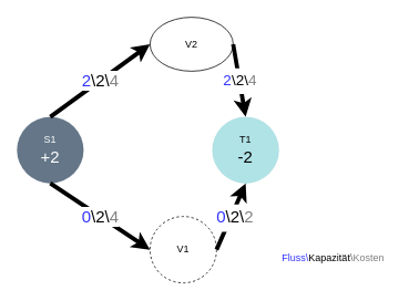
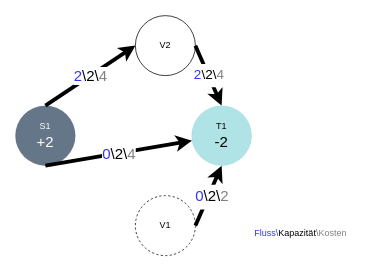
- <mxCell id="2" value="V2" style="ellipse;whiteSpace=wrap;html=1;aspect=fixed;" vertex="1" parent="1"><mxGeometry x="180" y="20" width="100" height="65" as="geometry" /></mxCell>
+ <mxCell id="2" value="V2" style="ellipse;whiteSpace=wrap;html=1;aspect=fixed;" vertex="1" parent="1"><mxGeometry x="180" y="20" width="80" height="80" as="geometry" /></mxCell>
- <mxCell id="7" value="&lt;font color=&quot;#3333ff&quot;&gt;0&lt;/font&gt;\2\&lt;font color=&quot;#808080&quot;&gt;4&lt;/font&gt;" style="endArrow=classic;html=1;rounded=0;sketch=0;fontSize=20;strokeColor=default;strokeWidth=5;jumpStyle=none;entryX=0;entryY=0.5;entryDx=0;entryDy=0;exitX=0.5;exitY=1;exitDx=0;exitDy=0;" edge="1" parent="1" source="5" target="8"><mxGeometry width="50" height="50" relative="1" as="geometry"><mxPoint x="130" y="420" as="sourcePoint" /><mxPoint x="180" y="370" as="targetPoint" /></mxGeometry></mxCell>
+ <mxCell id="7" value="&lt;font color=&quot;#3333ff&quot;&gt;0&lt;/font&gt;\2\&lt;font color=&quot;#808080&quot;&gt;4&lt;/font&gt;" style="endArrow=classic;html=1;rounded=0;sketch=0;fontSize=20;strokeColor=default;strokeWidth=5;jumpStyle=none;exitX=0.5;exitY=1;exitDx=0;exitDy=0;" edge="1" parent="1" source="5" target="3"><mxGeometry width="50" height="50" relative="1" as="geometry"><mxPoint x="130" y="420" as="sourcePoint" /><mxPoint x="180" y="370" as="targetPoint" /></mxGeometry></mxCell>
